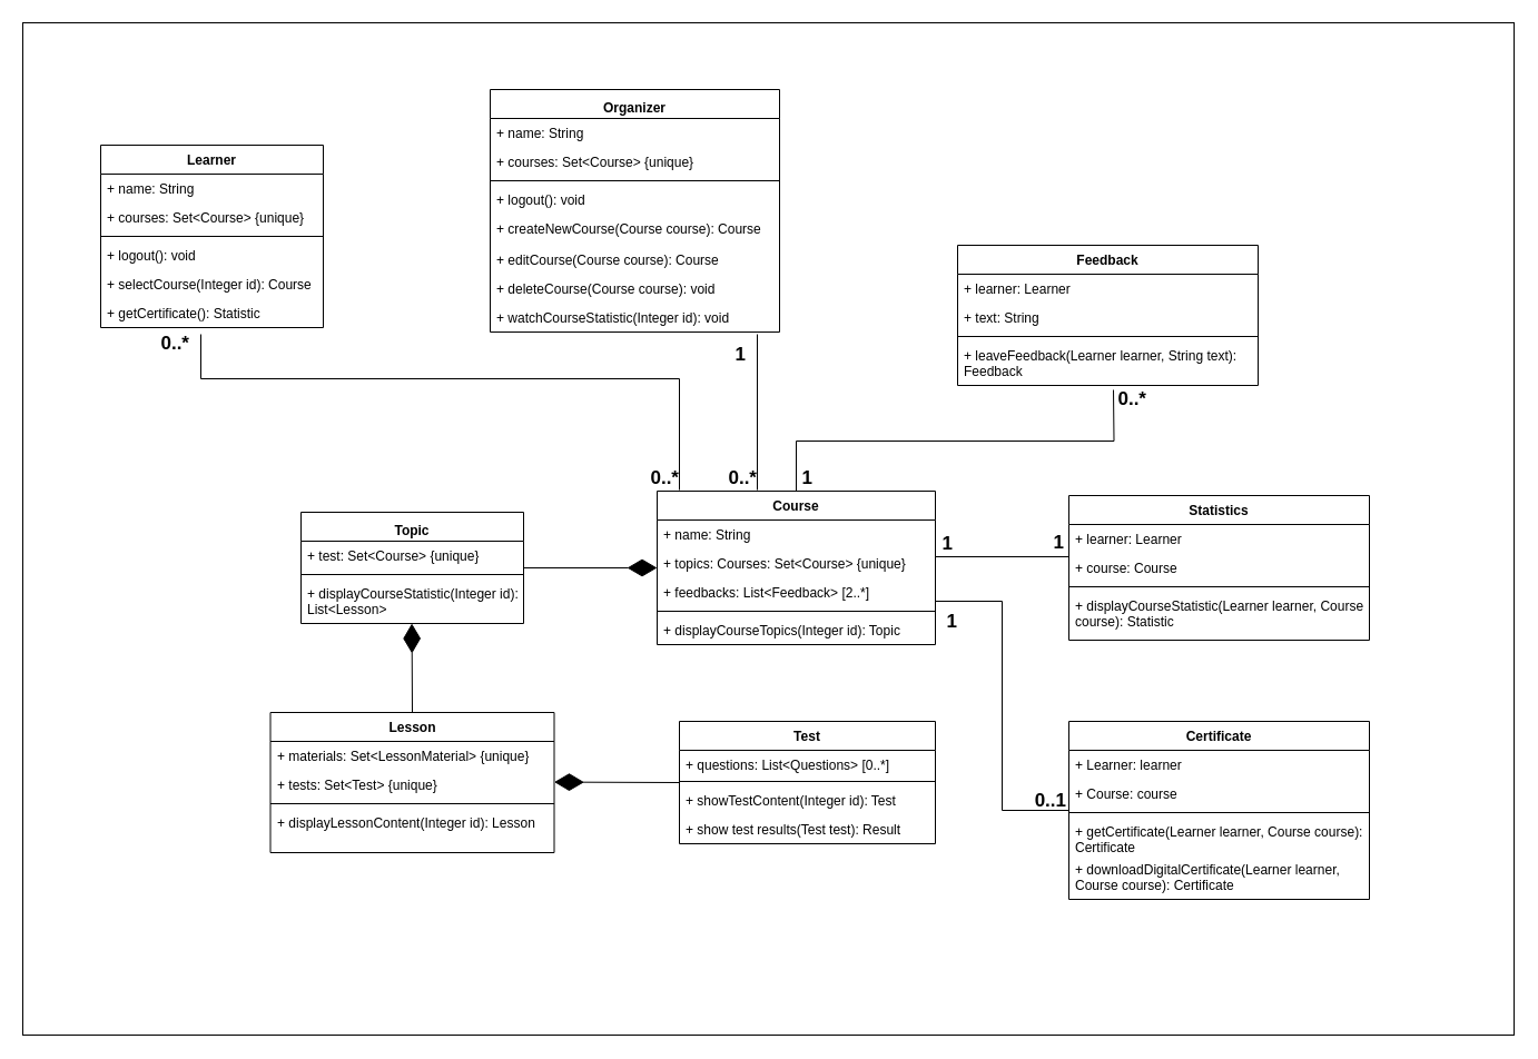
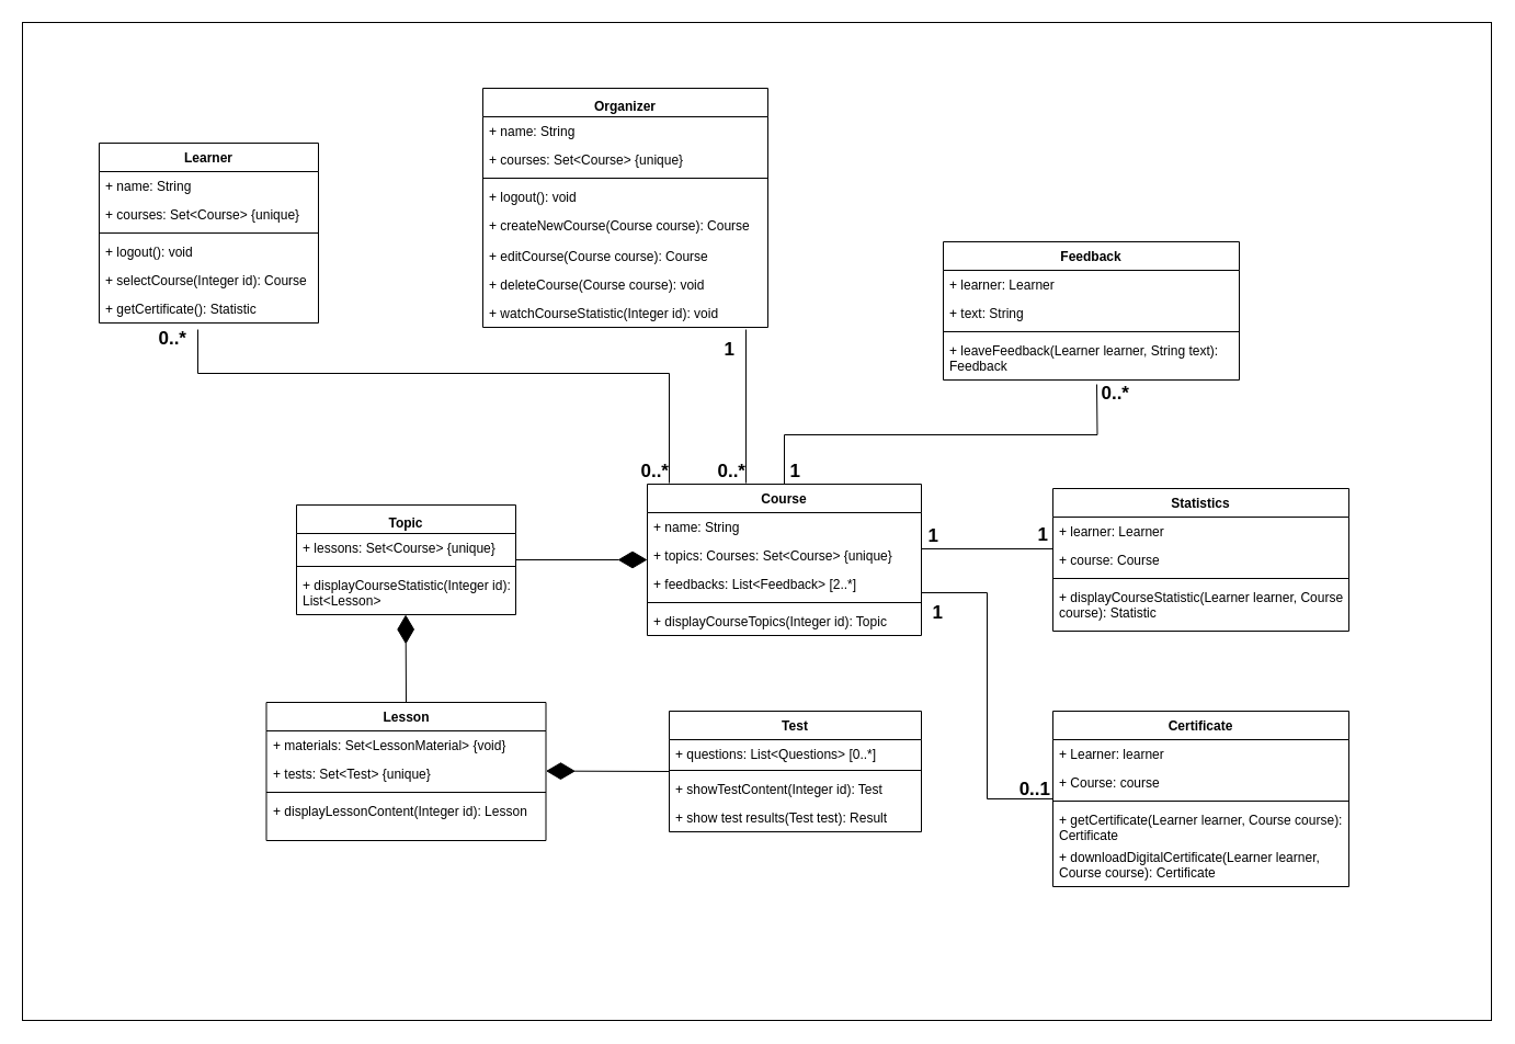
- <mxCell id="26" value="+&amp;nbsp;test: Set&amp;lt;Course&amp;gt; {unique}" style="text;strokeColor=none;fillColor=none;align=left;verticalAlign=top;spacingLeft=4;spacingRight=4;overflow=hidden;rotatable=0;points=[[0,0.5],[1,0.5]];portConstraint=eastwest;whiteSpace=wrap;html=1;" parent="25" vertex="1"><mxGeometry y="26" width="200" height="26" as="geometry" /></mxCell>
+ <mxCell id="26" value="+&amp;nbsp;lessons: Set&amp;lt;Course&amp;gt; {unique}" style="text;strokeColor=none;fillColor=none;align=left;verticalAlign=top;spacingLeft=4;spacingRight=4;overflow=hidden;rotatable=0;points=[[0,0.5],[1,0.5]];portConstraint=eastwest;whiteSpace=wrap;html=1;" parent="25" vertex="1"><mxGeometry y="26" width="200" height="26" as="geometry" /></mxCell>
- <mxCell id="31" value="+&amp;nbsp;materials: Set&amp;lt;LessonMaterial&amp;gt; {unique}" style="text;strokeColor=none;fillColor=none;align=left;verticalAlign=top;spacingLeft=4;spacingRight=4;overflow=hidden;rotatable=0;points=[[0,0.5],[1,0.5]];portConstraint=eastwest;whiteSpace=wrap;html=1;" parent="30" vertex="1"><mxGeometry y="26" width="255" height="26" as="geometry" /></mxCell>
+ <mxCell id="31" value="+&amp;nbsp;materials: Set&amp;lt;LessonMaterial&amp;gt; {void}" style="text;strokeColor=none;fillColor=none;align=left;verticalAlign=top;spacingLeft=4;spacingRight=4;overflow=hidden;rotatable=0;points=[[0,0.5],[1,0.5]];portConstraint=eastwest;whiteSpace=wrap;html=1;" parent="30" vertex="1"><mxGeometry y="26" width="255" height="26" as="geometry" /></mxCell>
